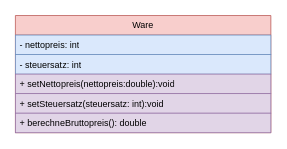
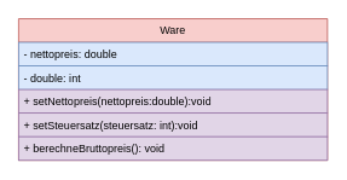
- <mxCell id="3" value="- nettopreis: int" style="text;strokeColor=#6c8ebf;fillColor=#dae8fc;align=left;verticalAlign=top;spacingLeft=4;spacingRight=4;overflow=hidden;rotatable=0;points=[[0,0.5],[1,0.5]];portConstraint=eastwest;whiteSpace=wrap;html=1;" vertex="1" parent="2"><mxGeometry y="26" width="340" height="26" as="geometry" /></mxCell>
+ <mxCell id="3" value="- nettopreis: double" style="text;strokeColor=#6c8ebf;fillColor=#dae8fc;align=left;verticalAlign=top;spacingLeft=4;spacingRight=4;overflow=hidden;rotatable=0;points=[[0,0.5],[1,0.5]];portConstraint=eastwest;whiteSpace=wrap;html=1;" vertex="1" parent="2"><mxGeometry y="26" width="340" height="26" as="geometry" /></mxCell>
- <mxCell id="4" value="- steuersatz: int" style="text;strokeColor=#6c8ebf;fillColor=#dae8fc;align=left;verticalAlign=top;spacingLeft=4;spacingRight=4;overflow=hidden;rotatable=0;points=[[0,0.5],[1,0.5]];portConstraint=eastwest;whiteSpace=wrap;html=1;" vertex="1" parent="2"><mxGeometry y="52" width="340" height="26" as="geometry" /></mxCell>
+ <mxCell id="4" value="- double: int" style="text;strokeColor=#6c8ebf;fillColor=#dae8fc;align=left;verticalAlign=top;spacingLeft=4;spacingRight=4;overflow=hidden;rotatable=0;points=[[0,0.5],[1,0.5]];portConstraint=eastwest;whiteSpace=wrap;html=1;" vertex="1" parent="2"><mxGeometry y="52" width="340" height="26" as="geometry" /></mxCell>
- <mxCell id="7" value="+ berechneBruttopreis(): double" style="text;strokeColor=#9673a6;fillColor=#e1d5e7;align=left;verticalAlign=top;spacingLeft=4;spacingRight=4;overflow=hidden;rotatable=0;points=[[0,0.5],[1,0.5]];portConstraint=eastwest;whiteSpace=wrap;html=1;" vertex="1" parent="2"><mxGeometry y="130" width="340" height="26" as="geometry" /></mxCell>
+ <mxCell id="7" value="+ berechneBruttopreis(): void" style="text;strokeColor=#9673a6;fillColor=#e1d5e7;align=left;verticalAlign=top;spacingLeft=4;spacingRight=4;overflow=hidden;rotatable=0;points=[[0,0.5],[1,0.5]];portConstraint=eastwest;whiteSpace=wrap;html=1;" vertex="1" parent="2"><mxGeometry y="130" width="340" height="26" as="geometry" /></mxCell>
